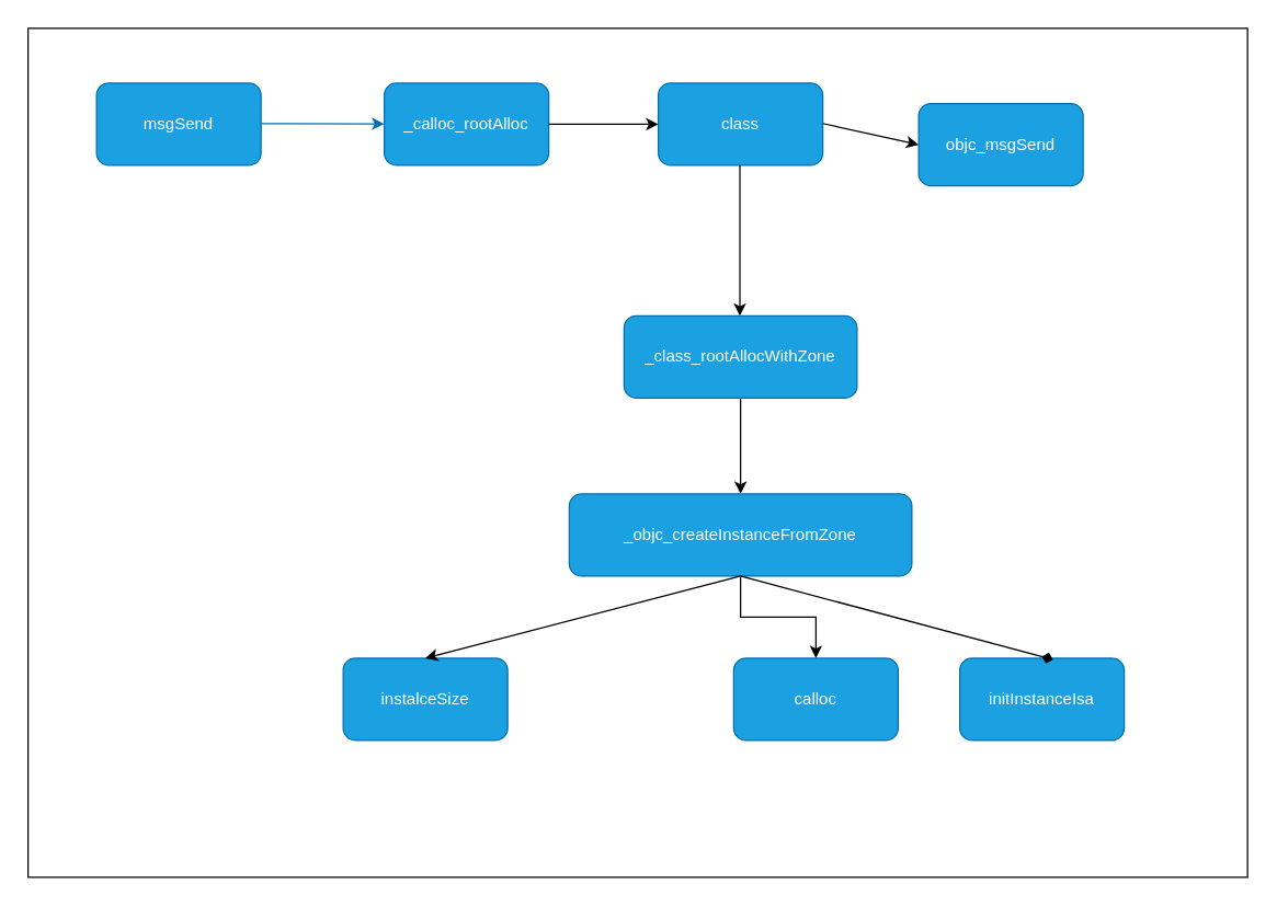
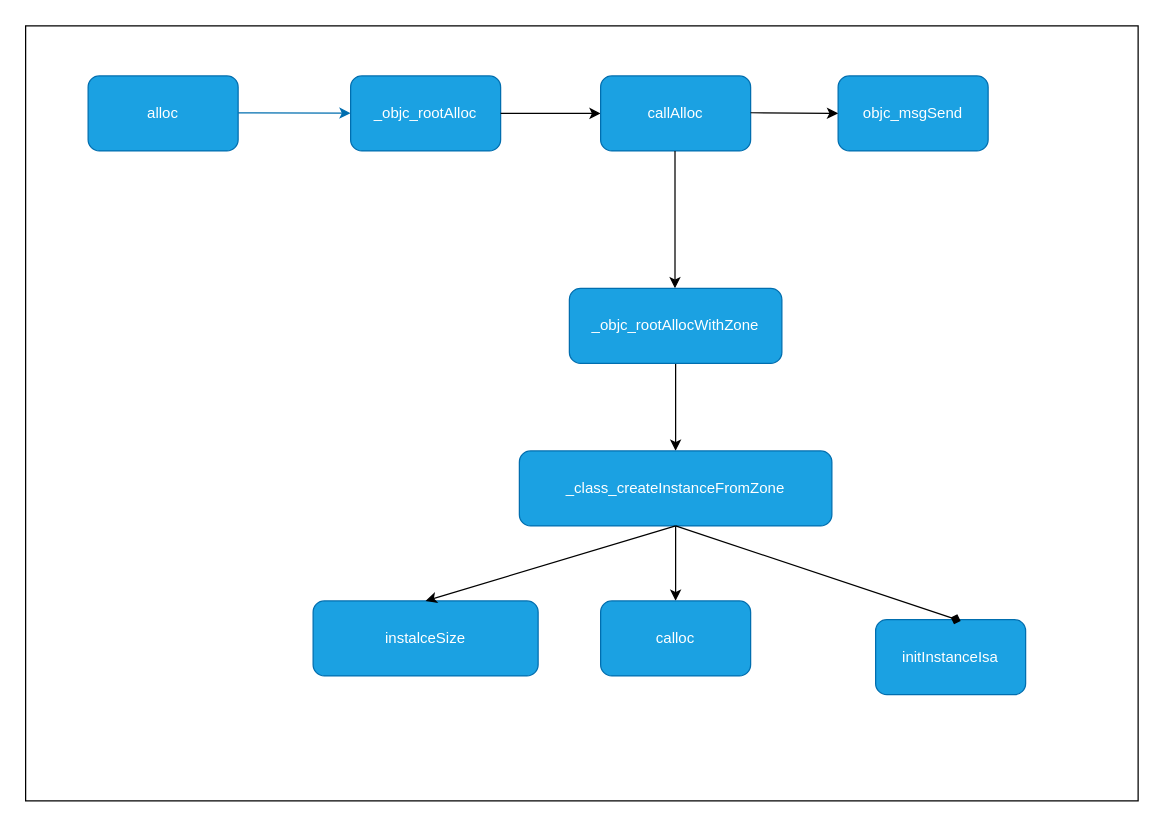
- <mxCell id="3" value="msgSend" style="rounded=1;whiteSpace=wrap;html=1;fillColor=#1ba1e2;fontColor=#ffffff;strokeColor=#006EAF;" vertex="1" parent="1"><mxGeometry x="70" y="60" width="120" height="60" as="geometry" /></mxCell>
+ <mxCell id="3" value="alloc" style="rounded=1;whiteSpace=wrap;html=1;fillColor=#1ba1e2;fontColor=#ffffff;strokeColor=#006EAF;" vertex="1" parent="1"><mxGeometry x="70" y="60" width="120" height="60" as="geometry" /></mxCell>
- <mxCell id="5" value="_calloc_rootAlloc" style="rounded=1;whiteSpace=wrap;html=1;fillColor=#1ba1e2;fontColor=#ffffff;strokeColor=#006EAF;" vertex="1" parent="1"><mxGeometry x="280" y="60" width="120" height="60" as="geometry" /></mxCell>
+ <mxCell id="5" value="_objc_rootAlloc" style="rounded=1;whiteSpace=wrap;html=1;fillColor=#1ba1e2;fontColor=#ffffff;strokeColor=#006EAF;" vertex="1" parent="1"><mxGeometry x="280" y="60" width="120" height="60" as="geometry" /></mxCell>
- <mxCell id="7" value="class" style="rounded=1;whiteSpace=wrap;html=1;fillColor=#1ba1e2;fontColor=#ffffff;strokeColor=#006EAF;" vertex="1" parent="1"><mxGeometry x="480" y="60" width="120" height="60" as="geometry" /></mxCell>
+ <mxCell id="7" value="callAlloc" style="rounded=1;whiteSpace=wrap;html=1;fillColor=#1ba1e2;fontColor=#ffffff;strokeColor=#006EAF;" vertex="1" parent="1"><mxGeometry x="480" y="60" width="120" height="60" as="geometry" /></mxCell>
- <mxCell id="8" value="objc_msgSend" style="rounded=1;whiteSpace=wrap;html=1;fillColor=#1ba1e2;fontColor=#ffffff;strokeColor=#006EAF;" vertex="1" parent="1"><mxGeometry x="670" y="75" width="120" height="60" as="geometry" /></mxCell>
+ <mxCell id="8" value="objc_msgSend" style="rounded=1;whiteSpace=wrap;html=1;fillColor=#1ba1e2;fontColor=#ffffff;strokeColor=#006EAF;" vertex="1" parent="1"><mxGeometry x="670" y="60" width="120" height="60" as="geometry" /></mxCell>
- <mxCell id="12" value="_class_rootAllocWithZone" style="rounded=1;whiteSpace=wrap;html=1;fillColor=#1ba1e2;fontColor=#ffffff;strokeColor=#006EAF;" vertex="1" parent="1"><mxGeometry x="455" y="230" width="170" height="60" as="geometry" /></mxCell>
+ <mxCell id="12" value="_objc_rootAllocWithZone" style="rounded=1;whiteSpace=wrap;html=1;fillColor=#1ba1e2;fontColor=#ffffff;strokeColor=#006EAF;" vertex="1" parent="1"><mxGeometry x="455" y="230" width="170" height="60" as="geometry" /></mxCell>
- <mxCell id="14" value="_objc_createInstanceFromZone" style="rounded=1;whiteSpace=wrap;html=1;fillColor=#1ba1e2;fontColor=#ffffff;strokeColor=#006EAF;" vertex="1" parent="1"><mxGeometry x="415" y="360" width="250" height="60" as="geometry" /></mxCell>
+ <mxCell id="14" value="_class_createInstanceFromZone" style="rounded=1;whiteSpace=wrap;html=1;fillColor=#1ba1e2;fontColor=#ffffff;strokeColor=#006EAF;" vertex="1" parent="1"><mxGeometry x="415" y="360" width="250" height="60" as="geometry" /></mxCell>
- <mxCell id="15" value="instalceSize" style="rounded=1;whiteSpace=wrap;html=1;fillColor=#1ba1e2;fontColor=#ffffff;strokeColor=#006EAF;" vertex="1" parent="1"><mxGeometry x="250" y="480" width="120" height="60" as="geometry" /></mxCell>
+ <mxCell id="15" value="instalceSize" style="rounded=1;whiteSpace=wrap;html=1;fillColor=#1ba1e2;fontColor=#ffffff;strokeColor=#006EAF;" vertex="1" parent="1"><mxGeometry x="250" y="480" width="180" height="60" as="geometry" /></mxCell>
- <mxCell id="16" value="calloc" style="rounded=1;whiteSpace=wrap;html=1;fillColor=#1ba1e2;fontColor=#ffffff;strokeColor=#006EAF;" vertex="1" parent="1"><mxGeometry x="535" y="480" width="120" height="60" as="geometry" /></mxCell>
+ <mxCell id="16" value="calloc" style="rounded=1;whiteSpace=wrap;html=1;fillColor=#1ba1e2;fontColor=#ffffff;strokeColor=#006EAF;" vertex="1" parent="1"><mxGeometry x="480" y="480" width="120" height="60" as="geometry" /></mxCell>
- <mxCell id="17" value="initInstanceIsa" style="rounded=1;whiteSpace=wrap;html=1;fillColor=#1ba1e2;fontColor=#ffffff;strokeColor=#006EAF;" vertex="1" parent="1"><mxGeometry x="700" y="480" width="120" height="60" as="geometry" /></mxCell>
+ <mxCell id="17" value="initInstanceIsa" style="rounded=1;whiteSpace=wrap;html=1;fillColor=#1ba1e2;fontColor=#ffffff;strokeColor=#006EAF;" vertex="1" parent="1"><mxGeometry x="700" y="495" width="120" height="60" as="geometry" /></mxCell>
